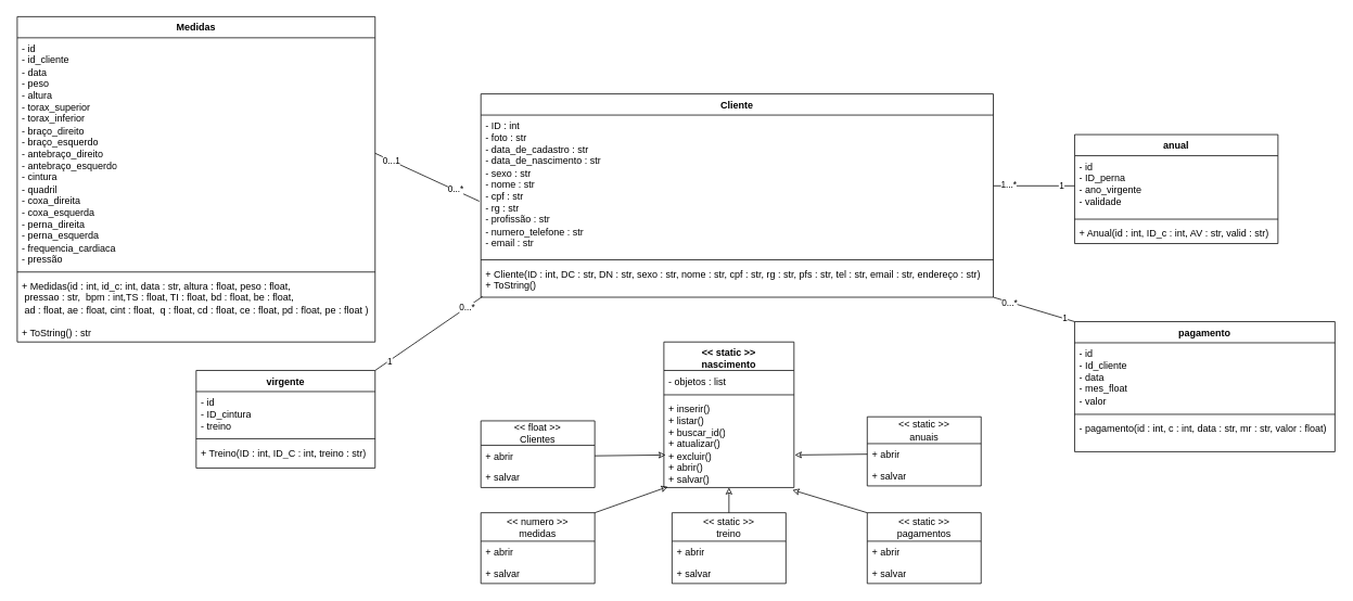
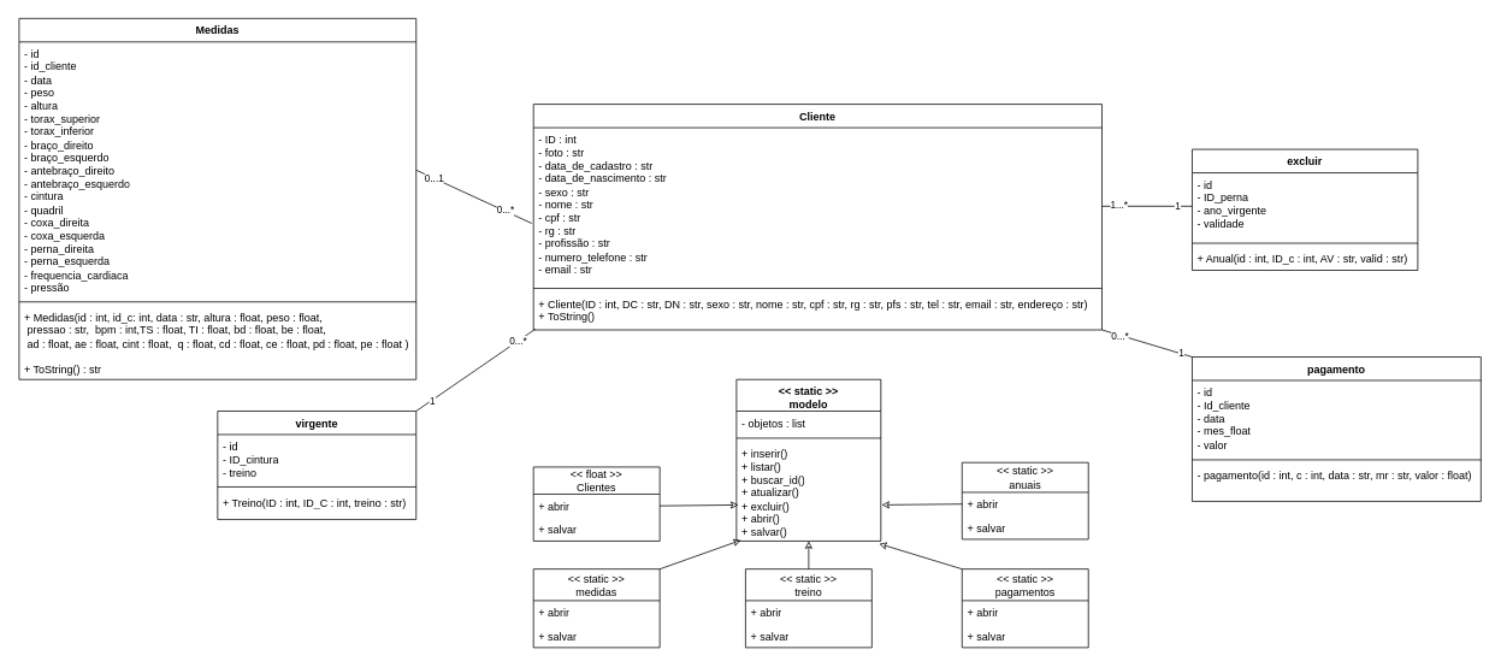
- <mxCell id="10" value="anual" style="swimlane;fontStyle=1;align=center;verticalAlign=top;childLayout=stackLayout;horizontal=1;startSize=26;horizontalStack=0;resizeParent=1;resizeParentMax=0;resizeLast=0;collapsible=1;marginBottom=0;whiteSpace=wrap;html=1;fontFamily=Helvetica;" vertex="1" parent="1"><mxGeometry x="1320" y="165" width="250" height="134" as="geometry" /></mxCell>
+ <mxCell id="10" value="excluir" style="swimlane;fontStyle=1;align=center;verticalAlign=top;childLayout=stackLayout;horizontal=1;startSize=26;horizontalStack=0;resizeParent=1;resizeParentMax=0;resizeLast=0;collapsible=1;marginBottom=0;whiteSpace=wrap;html=1;fontFamily=Helvetica;" vertex="1" parent="1"><mxGeometry x="1320" y="165" width="250" height="134" as="geometry" /></mxCell>
- <mxCell id="22" value="&lt;div&gt;&amp;lt;&amp;lt; static &amp;gt;&amp;gt;&lt;/div&gt;nascimento" style="swimlane;fontStyle=1;align=center;verticalAlign=top;childLayout=stackLayout;horizontal=1;startSize=35;horizontalStack=0;resizeParent=1;resizeParentMax=0;resizeLast=0;collapsible=1;marginBottom=0;whiteSpace=wrap;html=1;fontFamily=Helvetica;" vertex="1" parent="1"><mxGeometry x="815" y="420" width="160" height="179" as="geometry" /></mxCell>
+ <mxCell id="22" value="&lt;div&gt;&amp;lt;&amp;lt; static &amp;gt;&amp;gt;&lt;/div&gt;modelo" style="swimlane;fontStyle=1;align=center;verticalAlign=top;childLayout=stackLayout;horizontal=1;startSize=35;horizontalStack=0;resizeParent=1;resizeParentMax=0;resizeLast=0;collapsible=1;marginBottom=0;whiteSpace=wrap;html=1;fontFamily=Helvetica;" vertex="1" parent="1"><mxGeometry x="815" y="420" width="160" height="179" as="geometry" /></mxCell>
- <mxCell id="32" value="&lt;div&gt;&amp;lt;&amp;lt; numero &amp;gt;&amp;gt;&lt;br&gt;&lt;/div&gt;medidas" style="swimlane;fontStyle=0;childLayout=stackLayout;horizontal=1;startSize=35;fillColor=none;horizontalStack=0;resizeParent=1;resizeParentMax=0;resizeLast=0;collapsible=1;marginBottom=0;whiteSpace=wrap;html=1;fontFamily=Helvetica;" vertex="1" parent="1"><mxGeometry x="590" y="630" width="140" height="87" as="geometry" /></mxCell>
+ <mxCell id="32" value="&lt;div&gt;&amp;lt;&amp;lt; static &amp;gt;&amp;gt;&lt;br&gt;&lt;/div&gt;medidas" style="swimlane;fontStyle=0;childLayout=stackLayout;horizontal=1;startSize=35;fillColor=none;horizontalStack=0;resizeParent=1;resizeParentMax=0;resizeLast=0;collapsible=1;marginBottom=0;whiteSpace=wrap;html=1;fontFamily=Helvetica;" vertex="1" parent="1"><mxGeometry x="590" y="630" width="140" height="87" as="geometry" /></mxCell>
